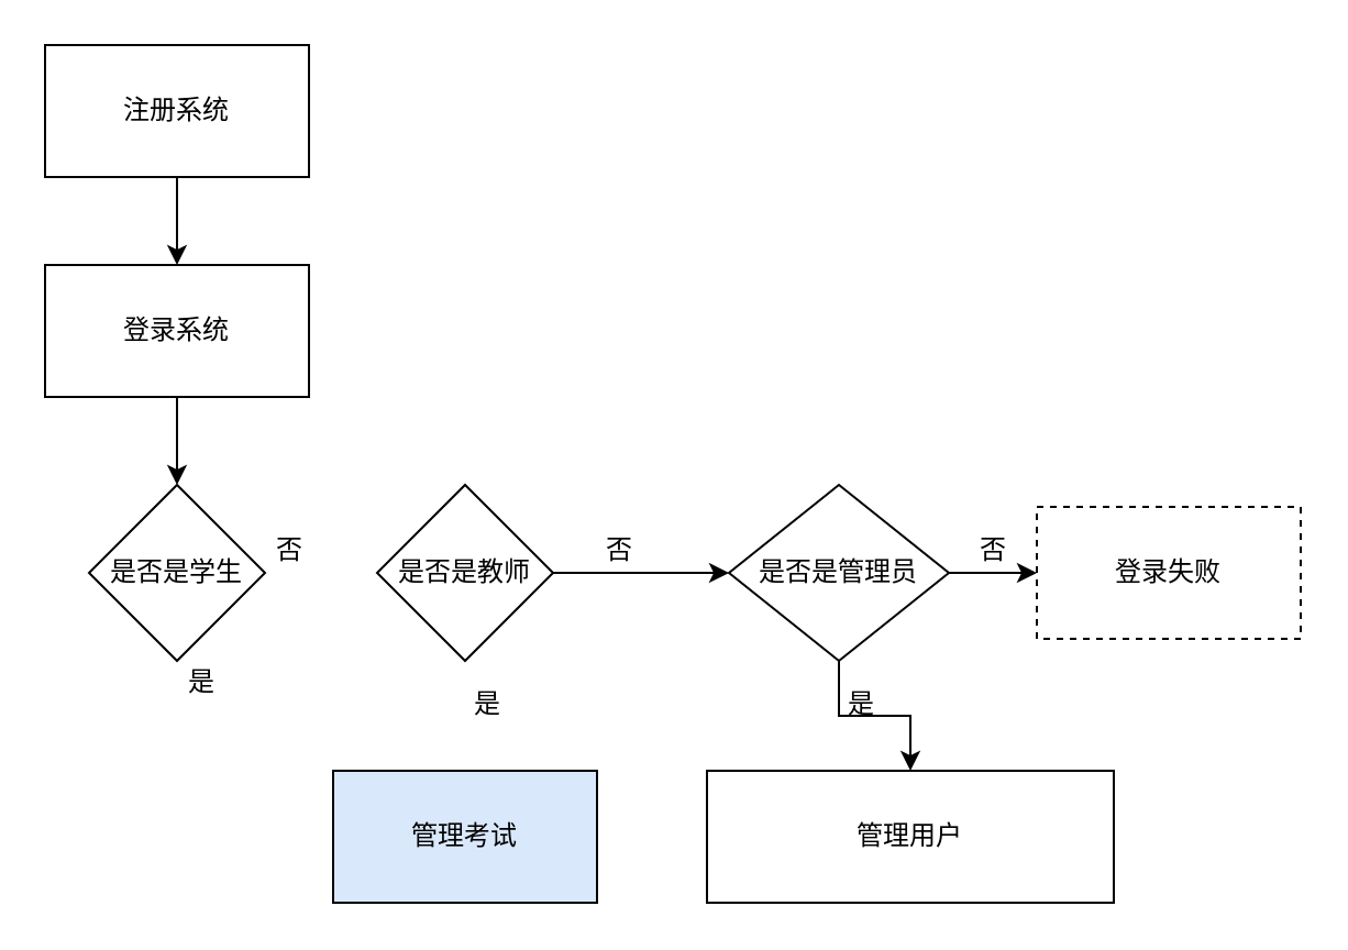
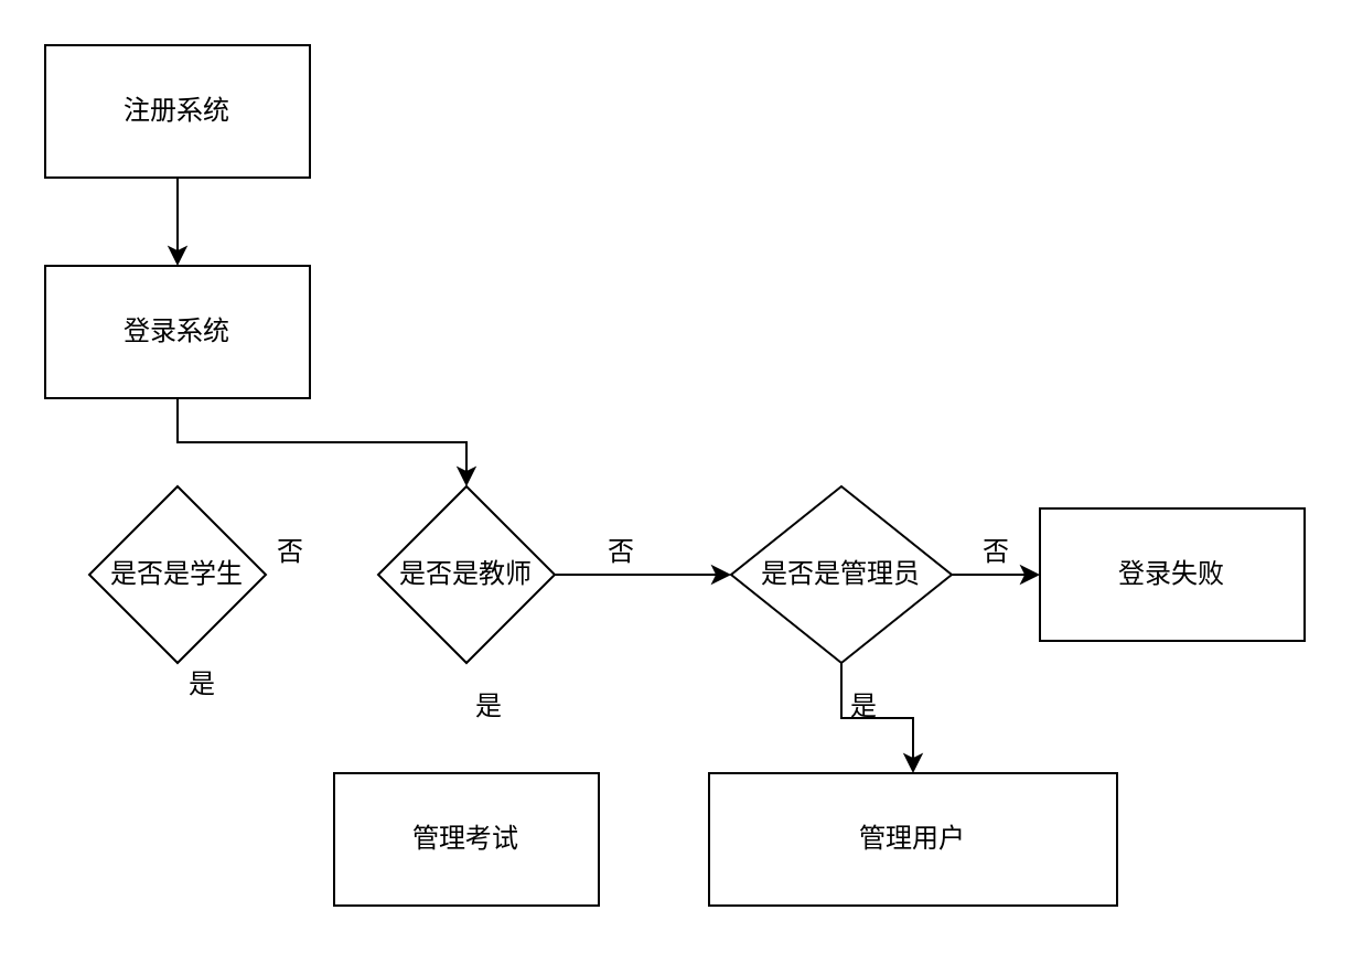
- <mxCell id="4" style="edgeStyle=orthogonalEdgeStyle;rounded=0;orthogonalLoop=1;jettySize=auto;html=1;exitX=0.5;exitY=1;exitDx=0;exitDy=0;entryX=0.5;entryY=0;entryDx=0;entryDy=0;" edge="1" parent="1" source="5" target="6"><mxGeometry relative="1" as="geometry" /></mxCell>
+ <mxCell id="4" style="edgeStyle=orthogonalEdgeStyle;rounded=0;orthogonalLoop=1;jettySize=auto;html=1;exitX=0.5;exitY=1;exitDx=0;exitDy=0;" edge="1" parent="1" source="5" target="8"><mxGeometry relative="1" as="geometry" /></mxCell>
- <mxCell id="19" value="登录失败" style="rounded=0;whiteSpace=wrap;html=1;dashed=1;" vertex="1" parent="1"><mxGeometry x="471" y="230" width="120" height="60" as="geometry" /></mxCell>
+ <mxCell id="19" value="登录失败" style="rounded=0;whiteSpace=wrap;html=1;" vertex="1" parent="1"><mxGeometry x="471" y="230" width="120" height="60" as="geometry" /></mxCell>
- <mxCell id="15" value="管理考试" style="rounded=0;whiteSpace=wrap;html=1;fillColor=#dae8fc;" vertex="1" parent="1"><mxGeometry x="151" y="350" width="120" height="60" as="geometry" /></mxCell>
+ <mxCell id="15" value="管理考试" style="rounded=0;whiteSpace=wrap;html=1;" vertex="1" parent="1"><mxGeometry x="151" y="350" width="120" height="60" as="geometry" /></mxCell>
